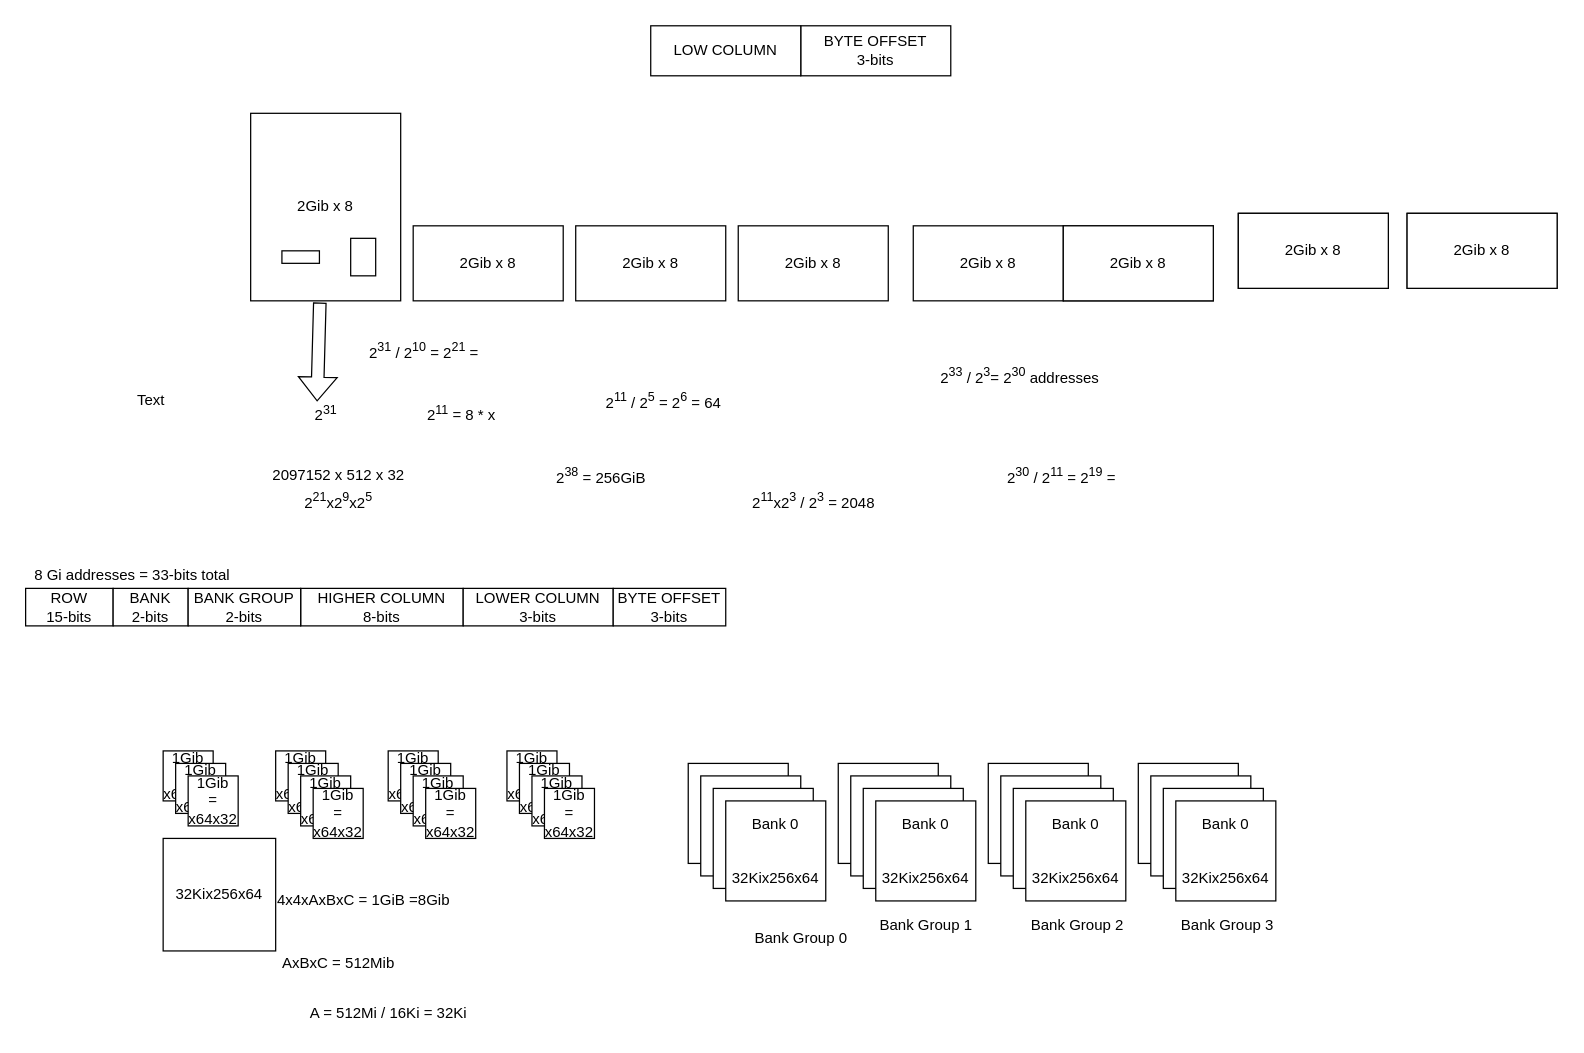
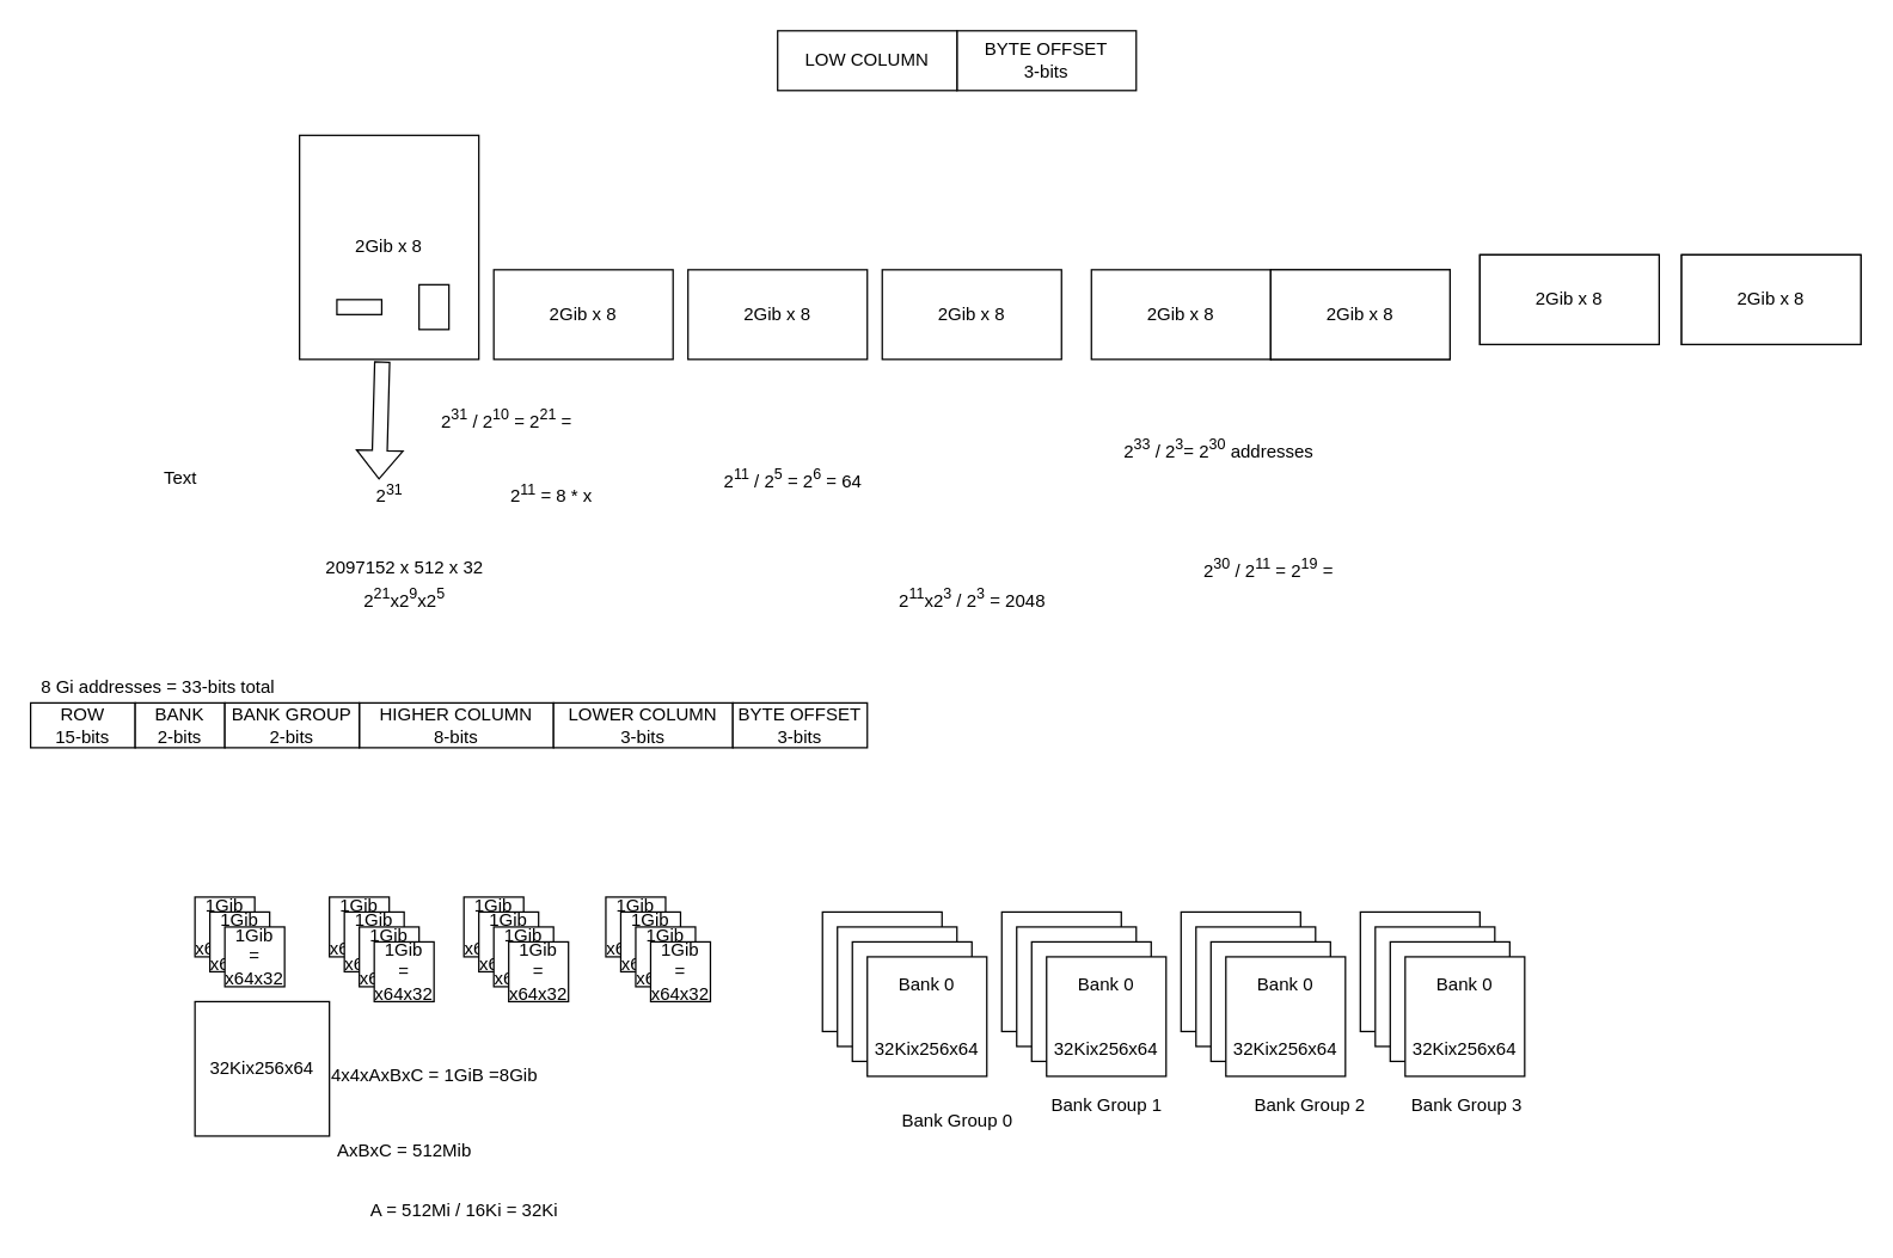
- <mxCell id="24" value="2&lt;sup&gt;38&lt;/sup&gt;&amp;nbsp;= 256GiB" style="text;html=1;align=center;verticalAlign=middle;resizable=0;points=[];autosize=1;strokeColor=none;fillColor=none;" vertex="1" parent="1"><mxGeometry x="435" y="370" width="90" height="20" as="geometry" /></mxCell>
- <mxCell id="73" value="Bank Group 2" style="text;html=1;align=center;verticalAlign=middle;resizable=0;points=[];autosize=1;strokeColor=none;fillColor=none;" vertex="1" parent="1"><mxGeometry x="816" y="730" width="90" height="20" as="geometry" /></mxCell>
+ <mxCell id="73" value="Bank Group 2" style="text;html=1;align=center;verticalAlign=middle;resizable=0;points=[];autosize=1;strokeColor=none;fillColor=none;" vertex="1" parent="1"><mxGeometry x="831" y="730" width="90" height="20" as="geometry" /></mxCell>
